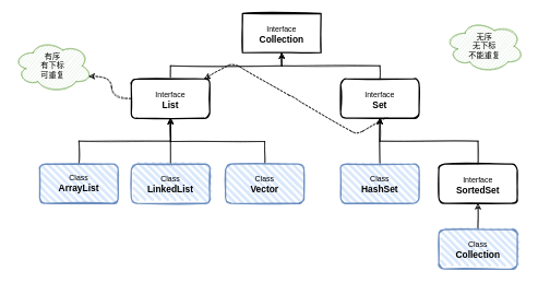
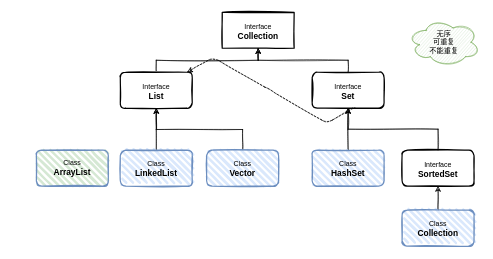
- <mxCell id="22" value="无序&lt;br&gt;无下标&lt;br&gt;不能重复" style="ellipse;shape=cloud;whiteSpace=wrap;html=1;rounded=1;sketch=1;fillColor=#d5e8d4;strokeColor=#82b366;" vertex="1" parent="1"><mxGeometry x="680" y="30" width="120" height="80" as="geometry" /></mxCell>
+ <mxCell id="22" value="无序&lt;br&gt;可重复&lt;br&gt;不能重复" style="ellipse;shape=cloud;whiteSpace=wrap;html=1;rounded=1;sketch=1;fillColor=#d5e8d4;strokeColor=#82b366;" vertex="1" parent="1"><mxGeometry x="680" y="30" width="120" height="80" as="geometry" /></mxCell>
- <mxCell id="21" value="有序&lt;br&gt;有下标&lt;br&gt;可重复" style="ellipse;shape=cloud;whiteSpace=wrap;html=1;rounded=1;sketch=1;fillColor=#d5e8d4;strokeColor=#82b366;" vertex="1" parent="1"><mxGeometry x="20" y="60" width="120" height="80" as="geometry" /></mxCell>
- <mxCell id="4" style="edgeStyle=orthogonalEdgeStyle;sketch=1;orthogonalLoop=1;jettySize=auto;html=1;exitX=0;exitY=0.5;exitDx=0;exitDy=0;entryX=0.96;entryY=0.7;entryDx=0;entryDy=0;entryPerimeter=0;curved=1;dashed=1;" edge="1" parent="1" source="5" target="21"><mxGeometry relative="1" as="geometry" /></mxCell>
- <mxCell id="9" style="edgeStyle=orthogonalEdgeStyle;rounded=0;sketch=1;orthogonalLoop=1;jettySize=auto;html=1;exitX=0.5;exitY=0;exitDx=0;exitDy=0;entryX=0.5;entryY=1;entryDx=0;entryDy=0;" edge="1" parent="1" source="10" target="5"><mxGeometry relative="1" as="geometry" /></mxCell>
- <mxCell id="10" value="&lt;span style=&quot;font-size: 11.667px&quot;&gt;Class&lt;/span&gt;&lt;br&gt;&lt;b style=&quot;font-size: 14px&quot;&gt;ArrayList&lt;/b&gt;" style="rounded=1;whiteSpace=wrap;html=1;strokeWidth=2;fillWeight=4;hachureGap=8;hachureAngle=45;sketch=1;fillColor=#dae8fc;strokeColor=#6c8ebf;" vertex="1" parent="1"><mxGeometry x="60" y="250" width="120" height="60" as="geometry" /></mxCell>
+ <mxCell id="10" value="&lt;span style=&quot;font-size: 11.667px&quot;&gt;Class&lt;/span&gt;&lt;br&gt;&lt;b style=&quot;font-size: 14px&quot;&gt;ArrayList&lt;/b&gt;" style="rounded=1;whiteSpace=wrap;html=1;strokeWidth=2;fillWeight=4;hachureGap=8;hachureAngle=45;sketch=1;fillColor=#d5e8d4;strokeColor=#6c8ebf;" vertex="1" parent="1"><mxGeometry x="60" y="250" width="120" height="60" as="geometry" /></mxCell>
